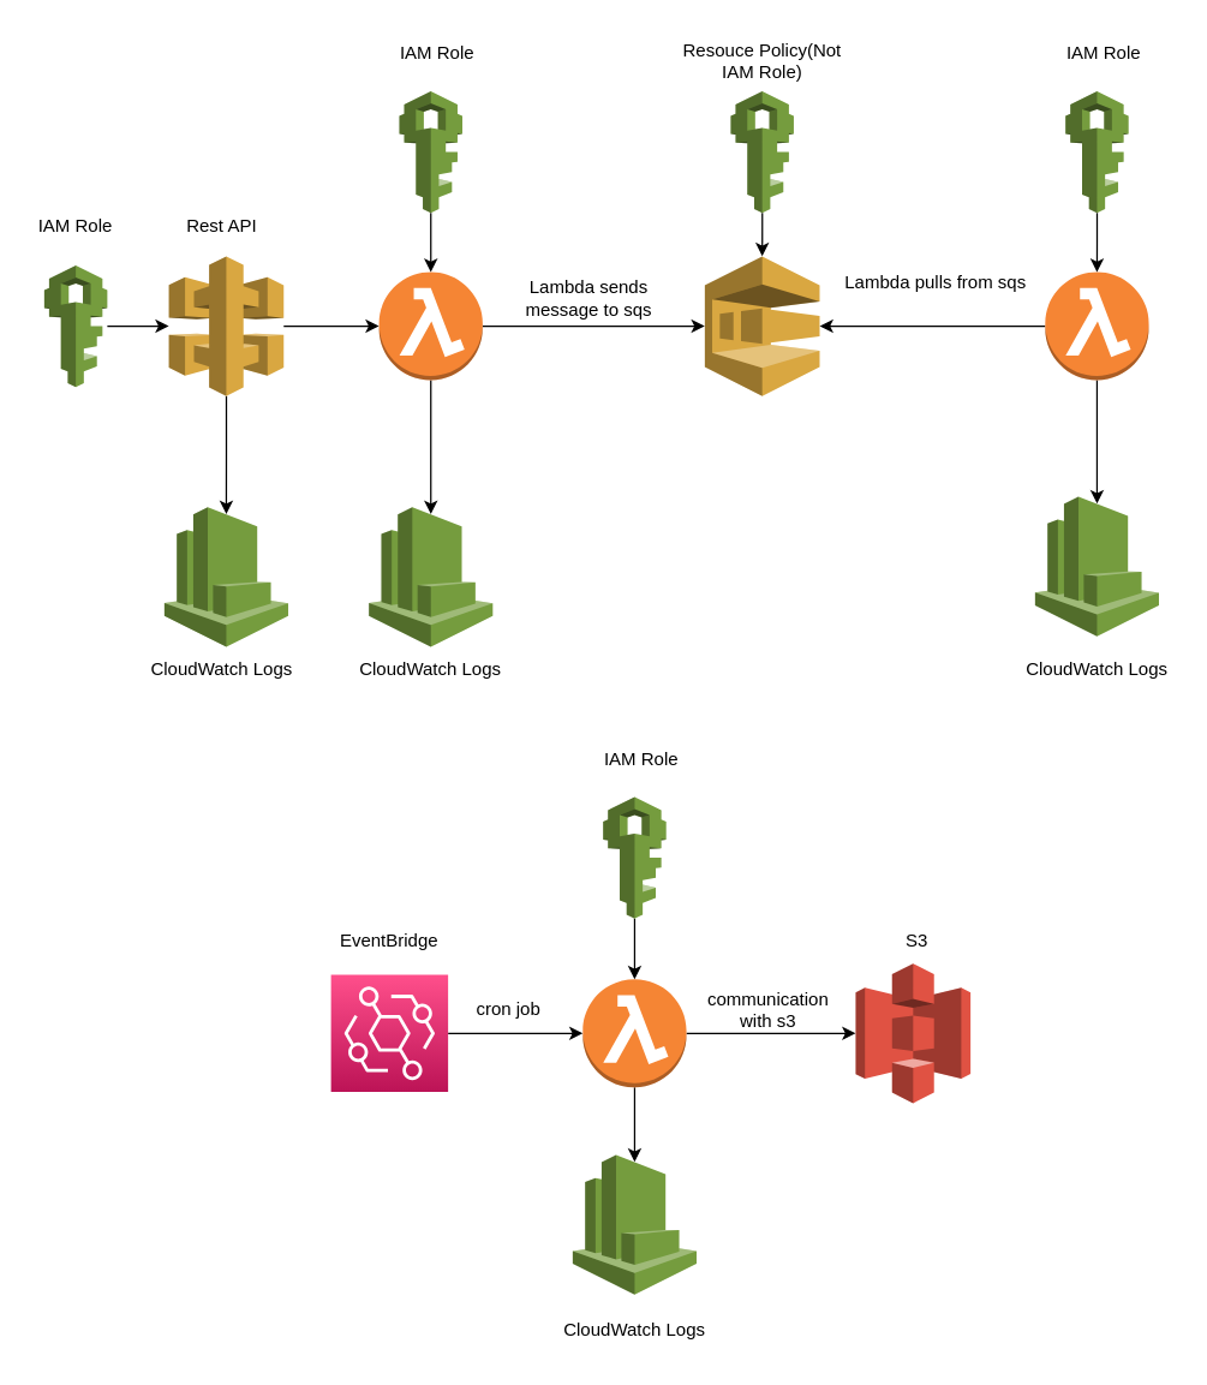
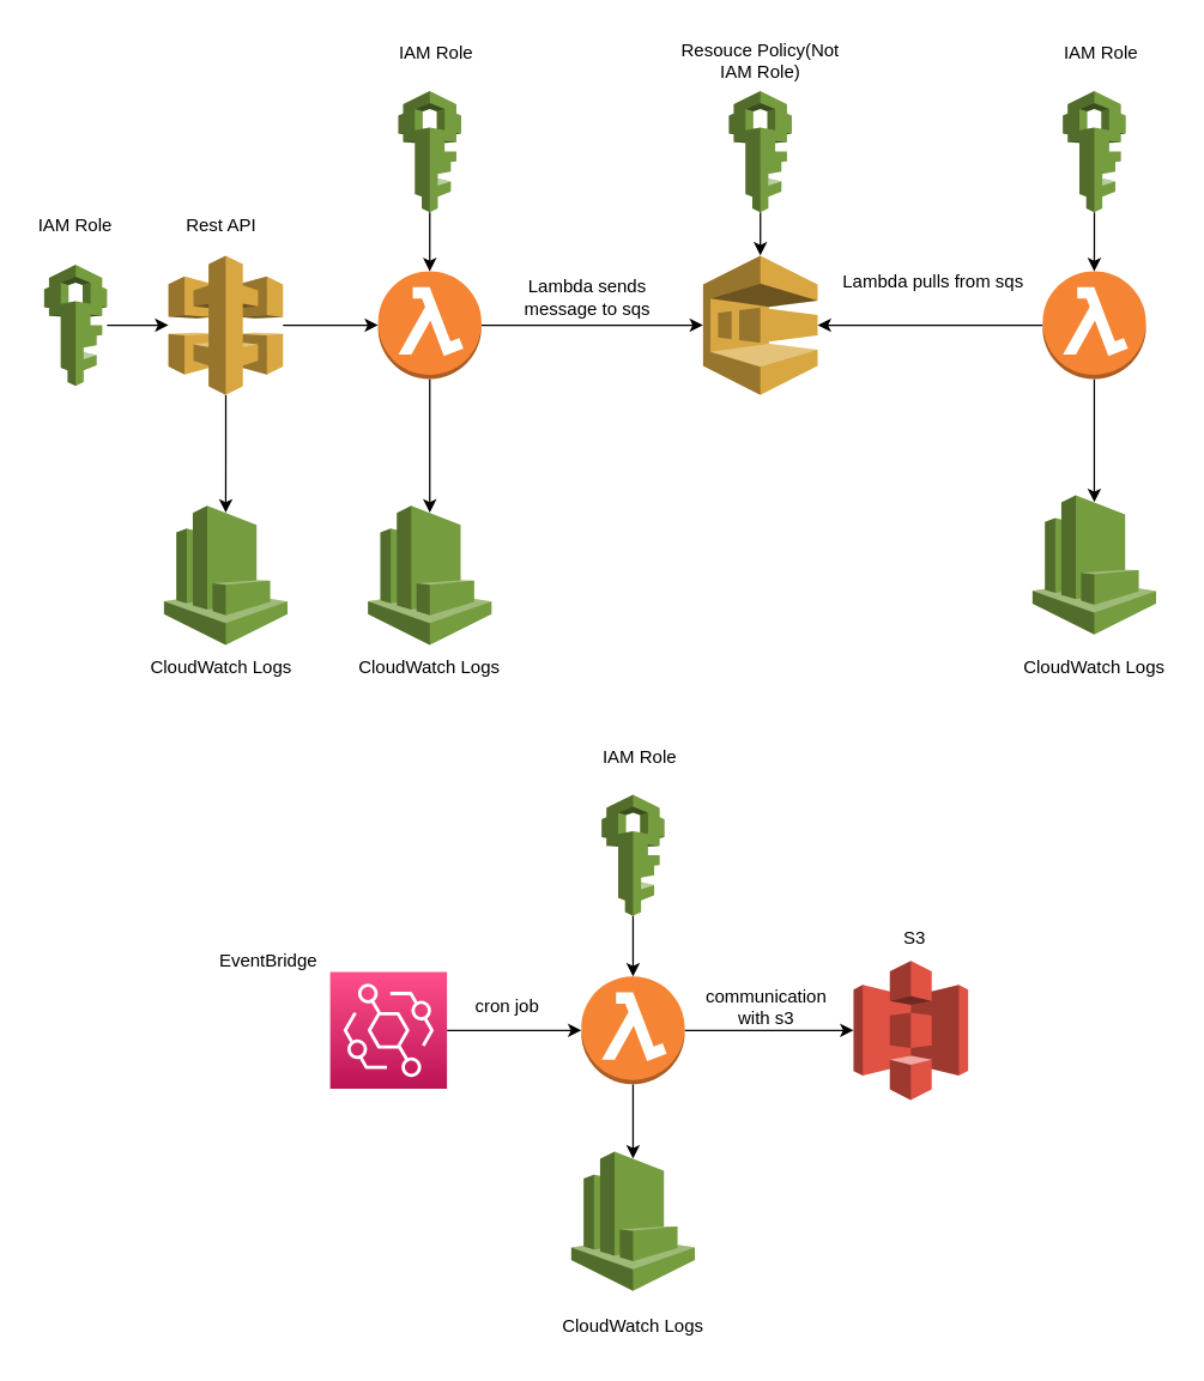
- <mxCell id="22" value="EventBridge" style="text;html=1;strokeColor=none;fillColor=none;align=center;verticalAlign=middle;whiteSpace=wrap;rounded=0;" vertex="1" parent="1"><mxGeometry x="229" y="611" width="60" height="30" as="geometry" /></mxCell>
+ <mxCell id="22" value="EventBridge" style="text;html=1;strokeColor=none;fillColor=none;align=center;verticalAlign=middle;whiteSpace=wrap;rounded=0;" vertex="1" parent="1"><mxGeometry x="149" y="626" width="60" height="30" as="geometry" /></mxCell>
